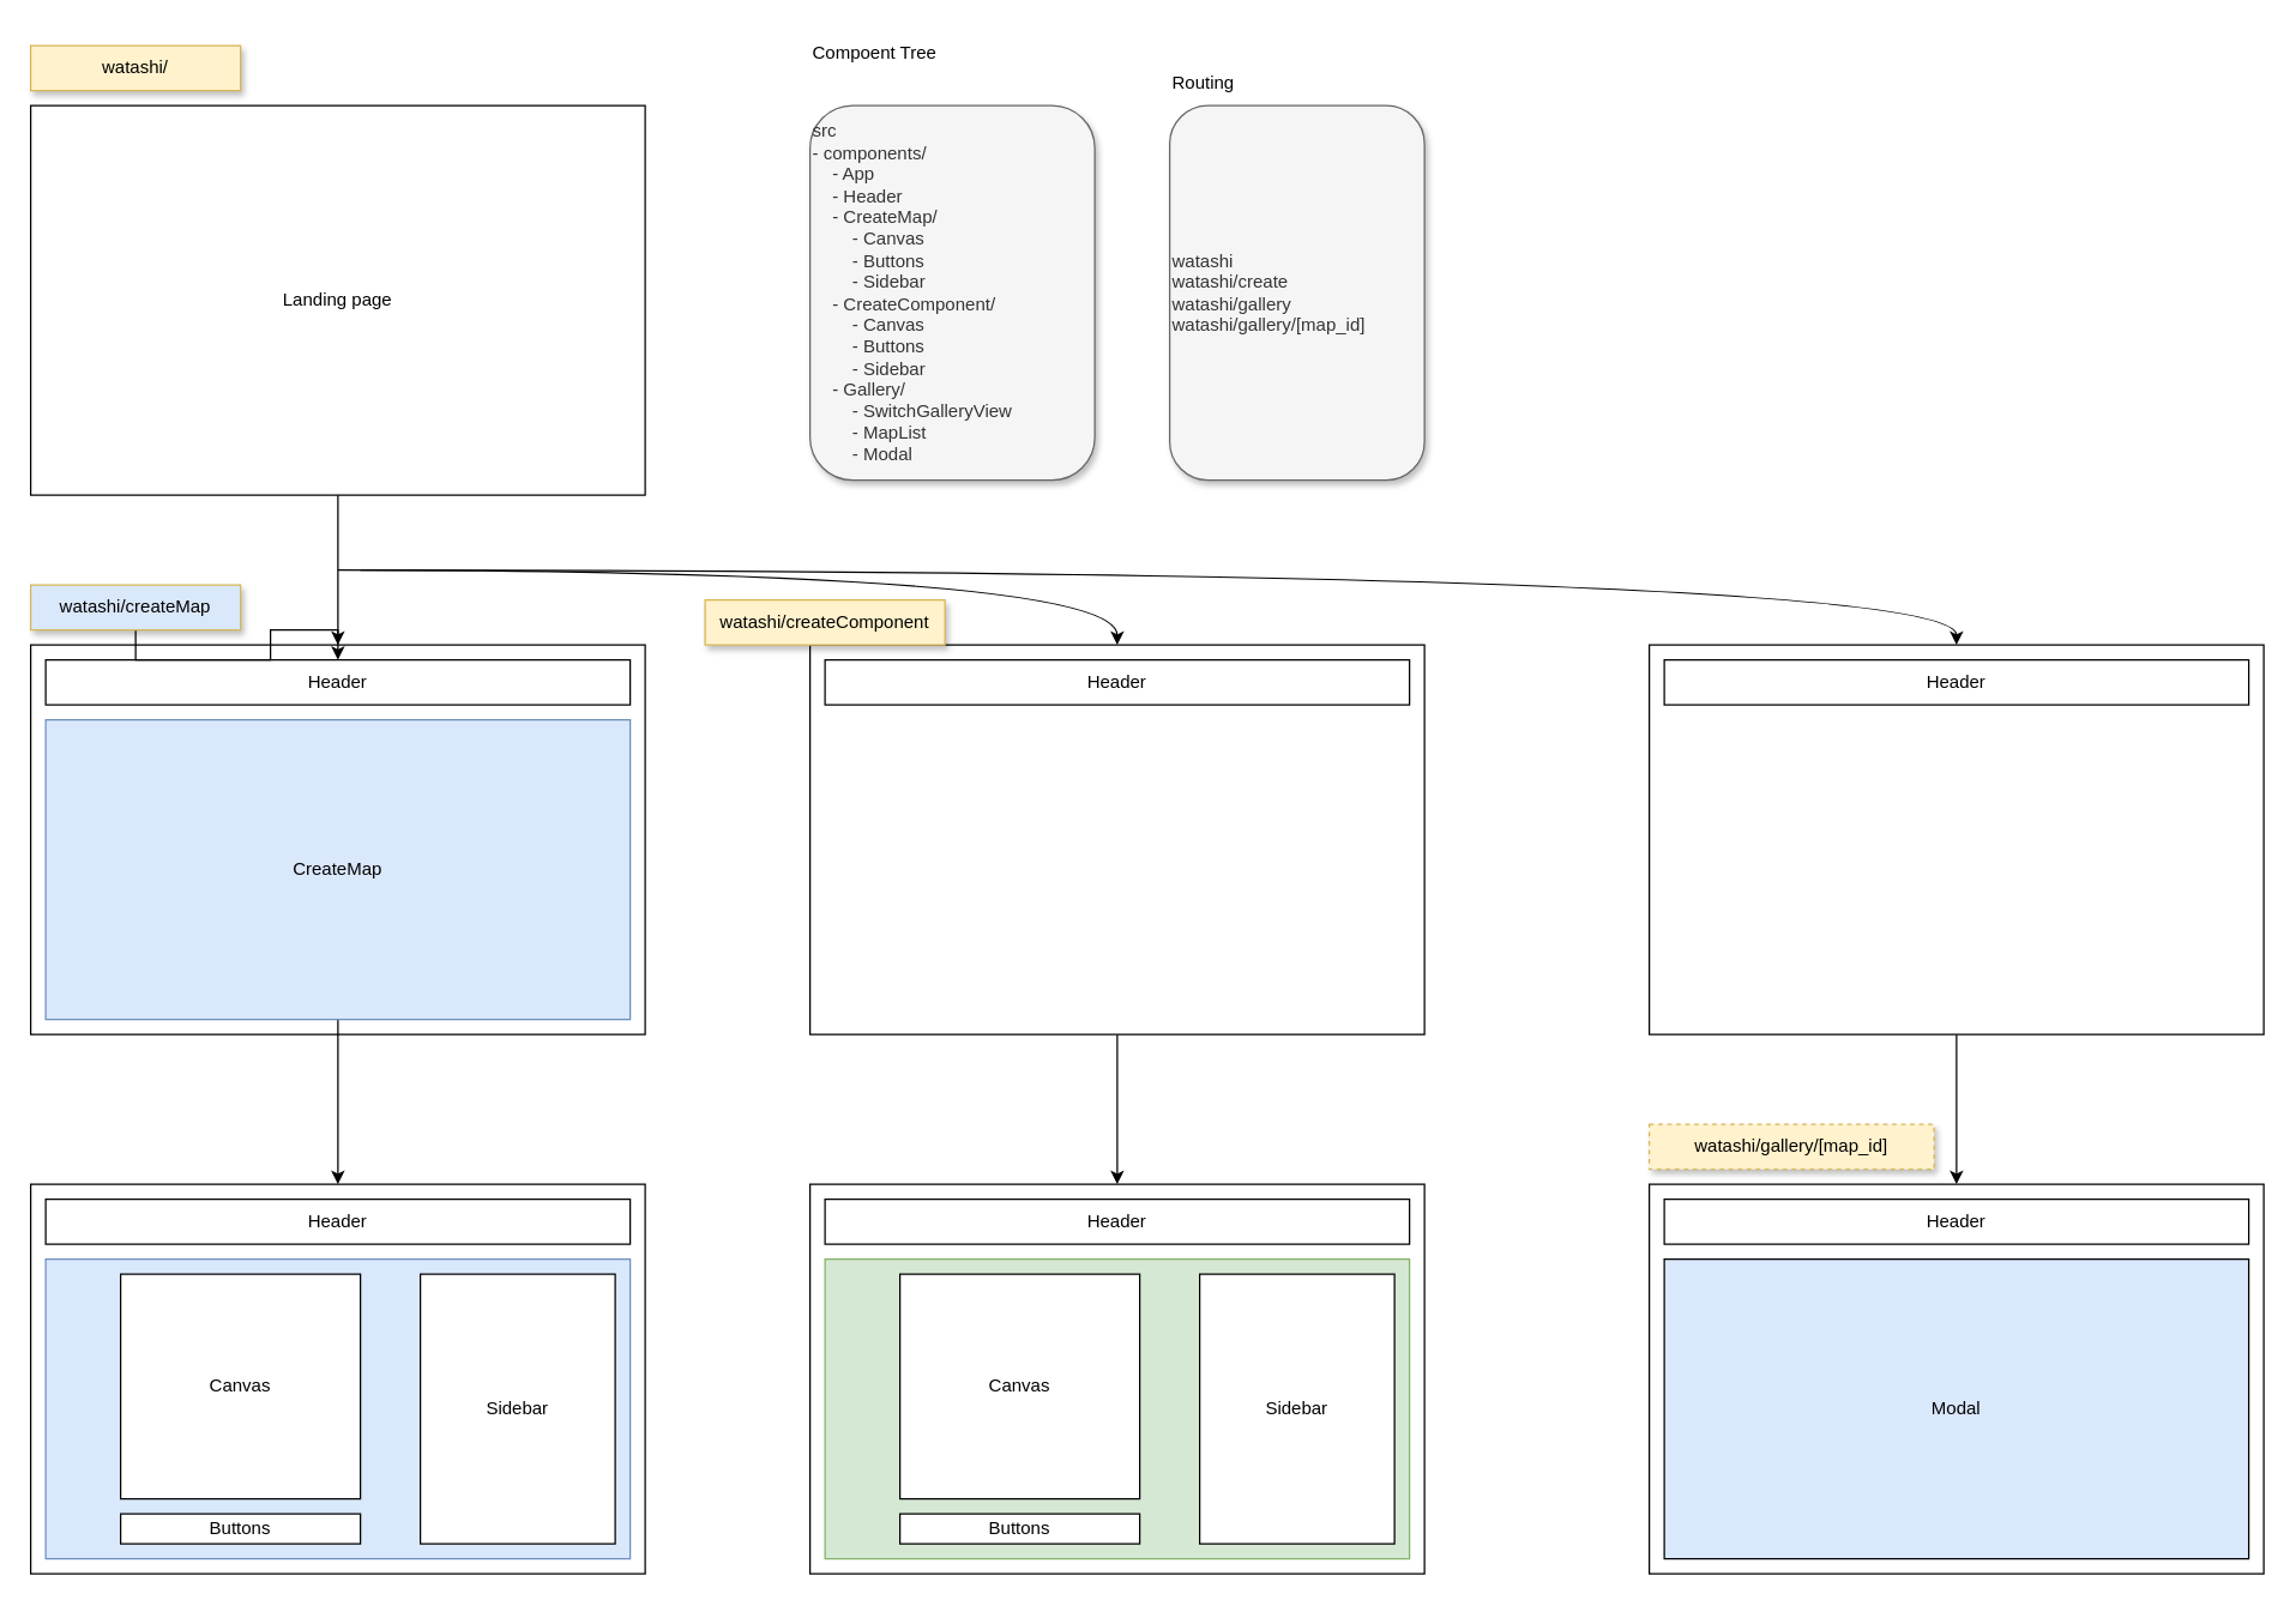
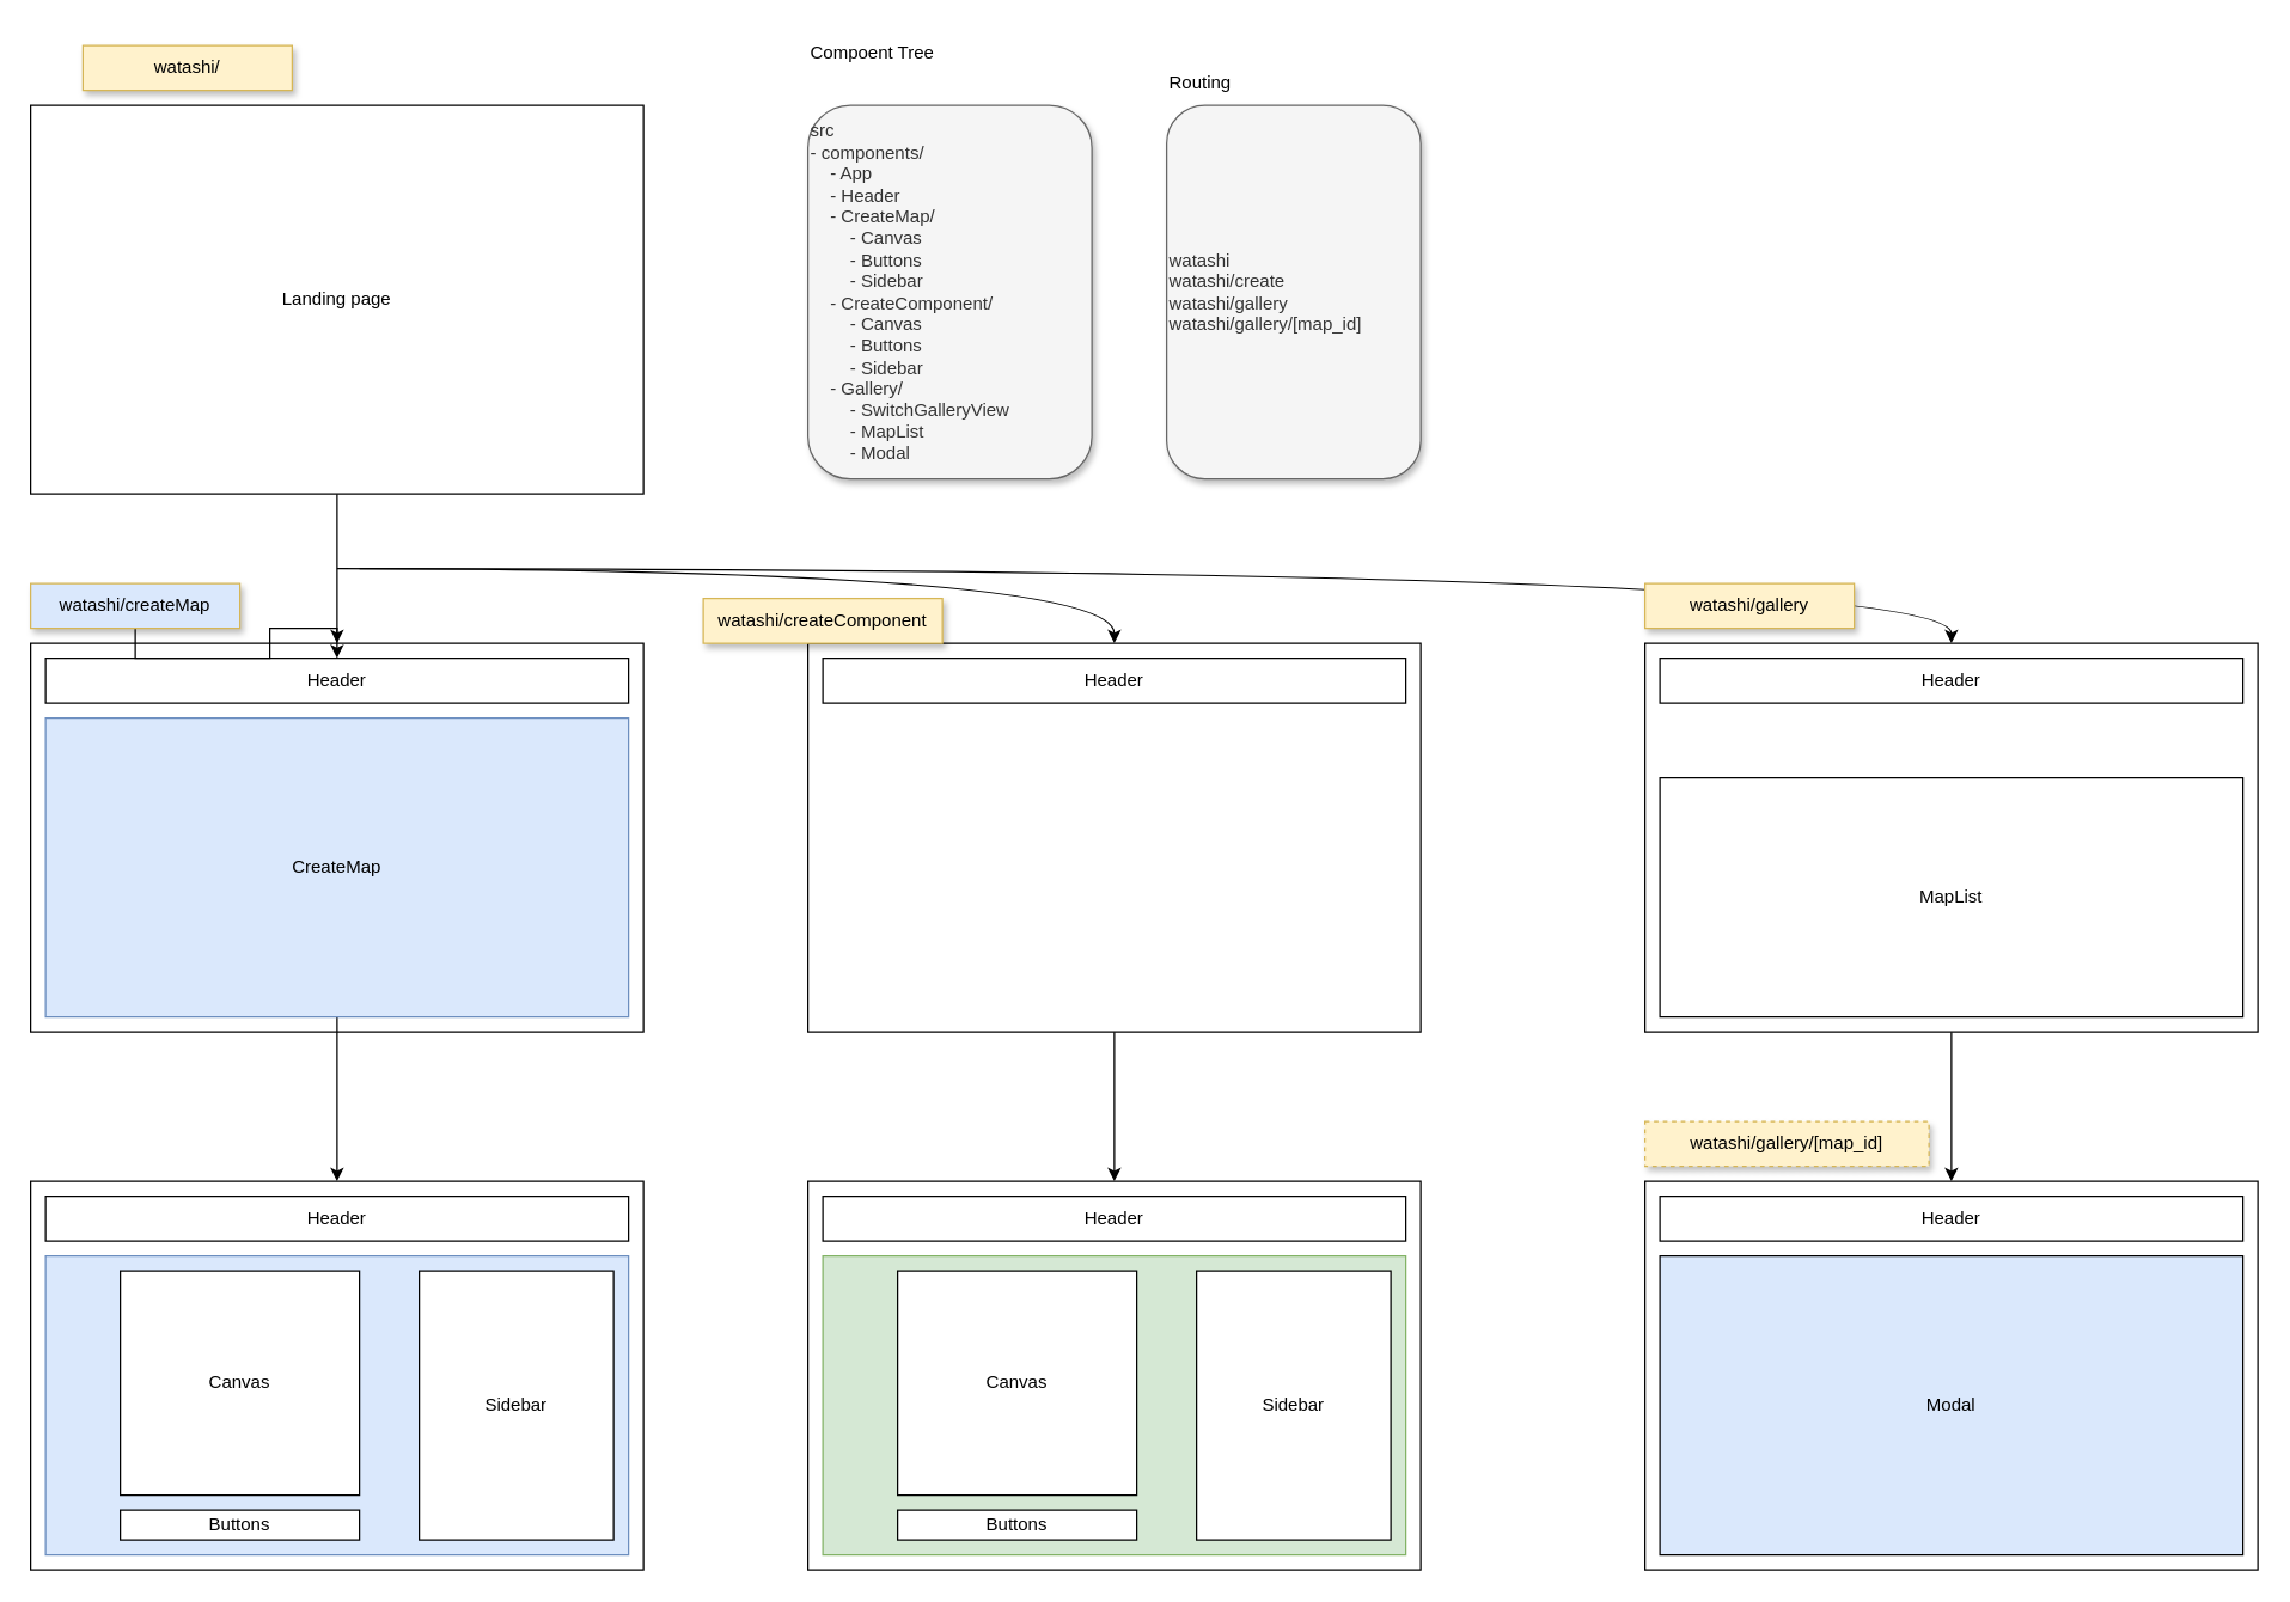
- <mxCell id="31" value="watashi/" style="rounded=0;whiteSpace=wrap;html=1;shadow=1;fillColor=#fff2cc;strokeColor=#d6b656;" parent="1" vertex="1"><mxGeometry x="20" y="30" width="140" height="30" as="geometry" /></mxCell>
+ <mxCell id="31" value="watashi/" style="rounded=0;whiteSpace=wrap;html=1;shadow=1;fillColor=#fff2cc;strokeColor=#d6b656;" parent="1" vertex="1"><mxGeometry x="55" y="30" width="140" height="30" as="geometry" /></mxCell>
+ <mxCell id="34" value="watashi/gallery" style="rounded=0;whiteSpace=wrap;html=1;shadow=1;fillColor=#fff2cc;strokeColor=#d6b656;" parent="1" vertex="1"><mxGeometry x="1100" y="390" width="140" height="30" as="geometry" /></mxCell>
+ <mxCell id="28" value="MapList" style="rounded=0;whiteSpace=wrap;html=1;" parent="1" vertex="1"><mxGeometry x="1110" y="520" width="390" height="160" as="geometry" /></mxCell>
